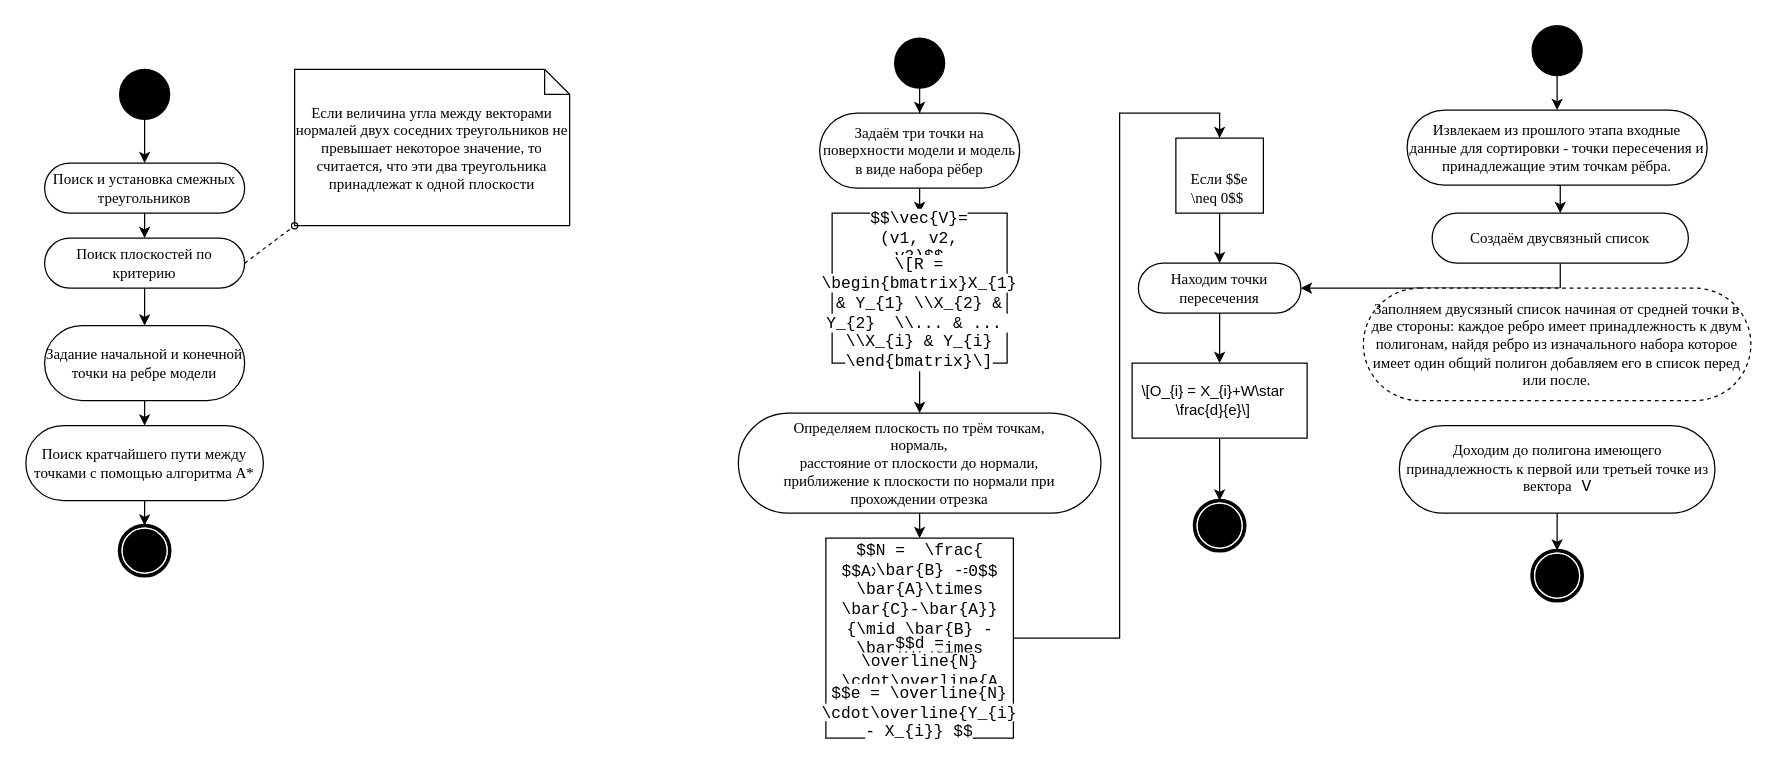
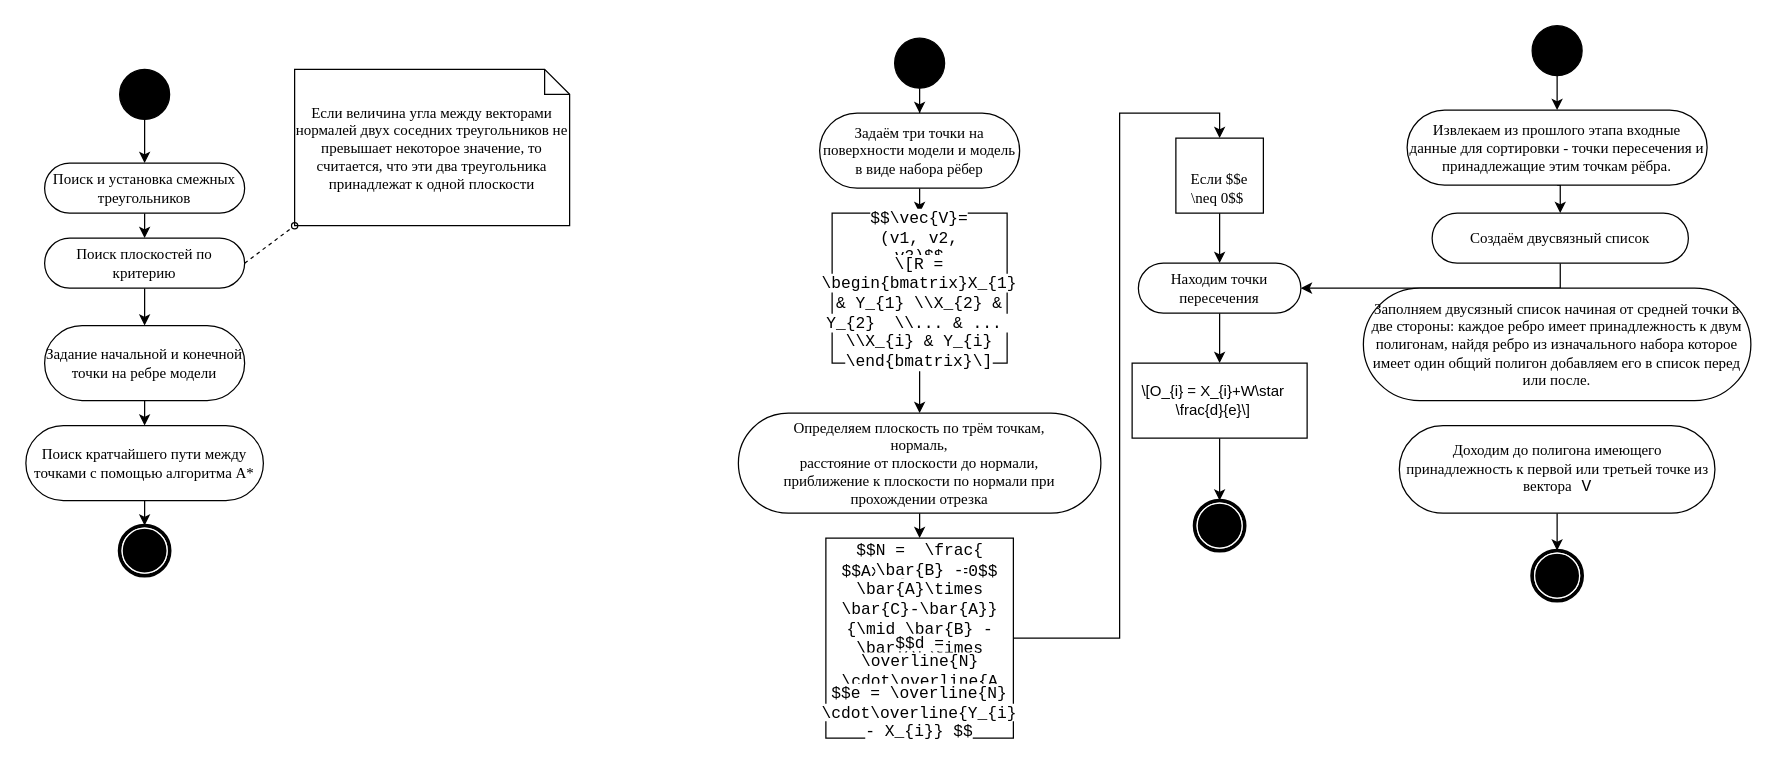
- <mxCell id="46" value="Заполняем двусязный список начиная от средней точки в две стороны: каждое ребро имеет принадлежность к двум полигонам, найдя ребро из изначального набора которое имеет один общий полигон добавляем его в список перед или после." style="rounded=1;whiteSpace=wrap;html=1;shadow=0;comic=0;labelBackgroundColor=none;strokeWidth=1;fontFamily=Verdana;fontSize=12;align=center;arcSize=50;dashed=1;" vertex="1" parent="1"><mxGeometry x="1090" y="230" width="310" height="90" as="geometry" /></mxCell>
+ <mxCell id="46" value="Заполняем двусязный список начиная от средней точки в две стороны: каждое ребро имеет принадлежность к двум полигонам, найдя ребро из изначального набора которое имеет один общий полигон добавляем его в список перед или после." style="rounded=1;whiteSpace=wrap;html=1;shadow=0;comic=0;labelBackgroundColor=none;strokeWidth=1;fontFamily=Verdana;fontSize=12;align=center;arcSize=50;" vertex="1" parent="1"><mxGeometry x="1090" y="230" width="310" height="90" as="geometry" /></mxCell>
